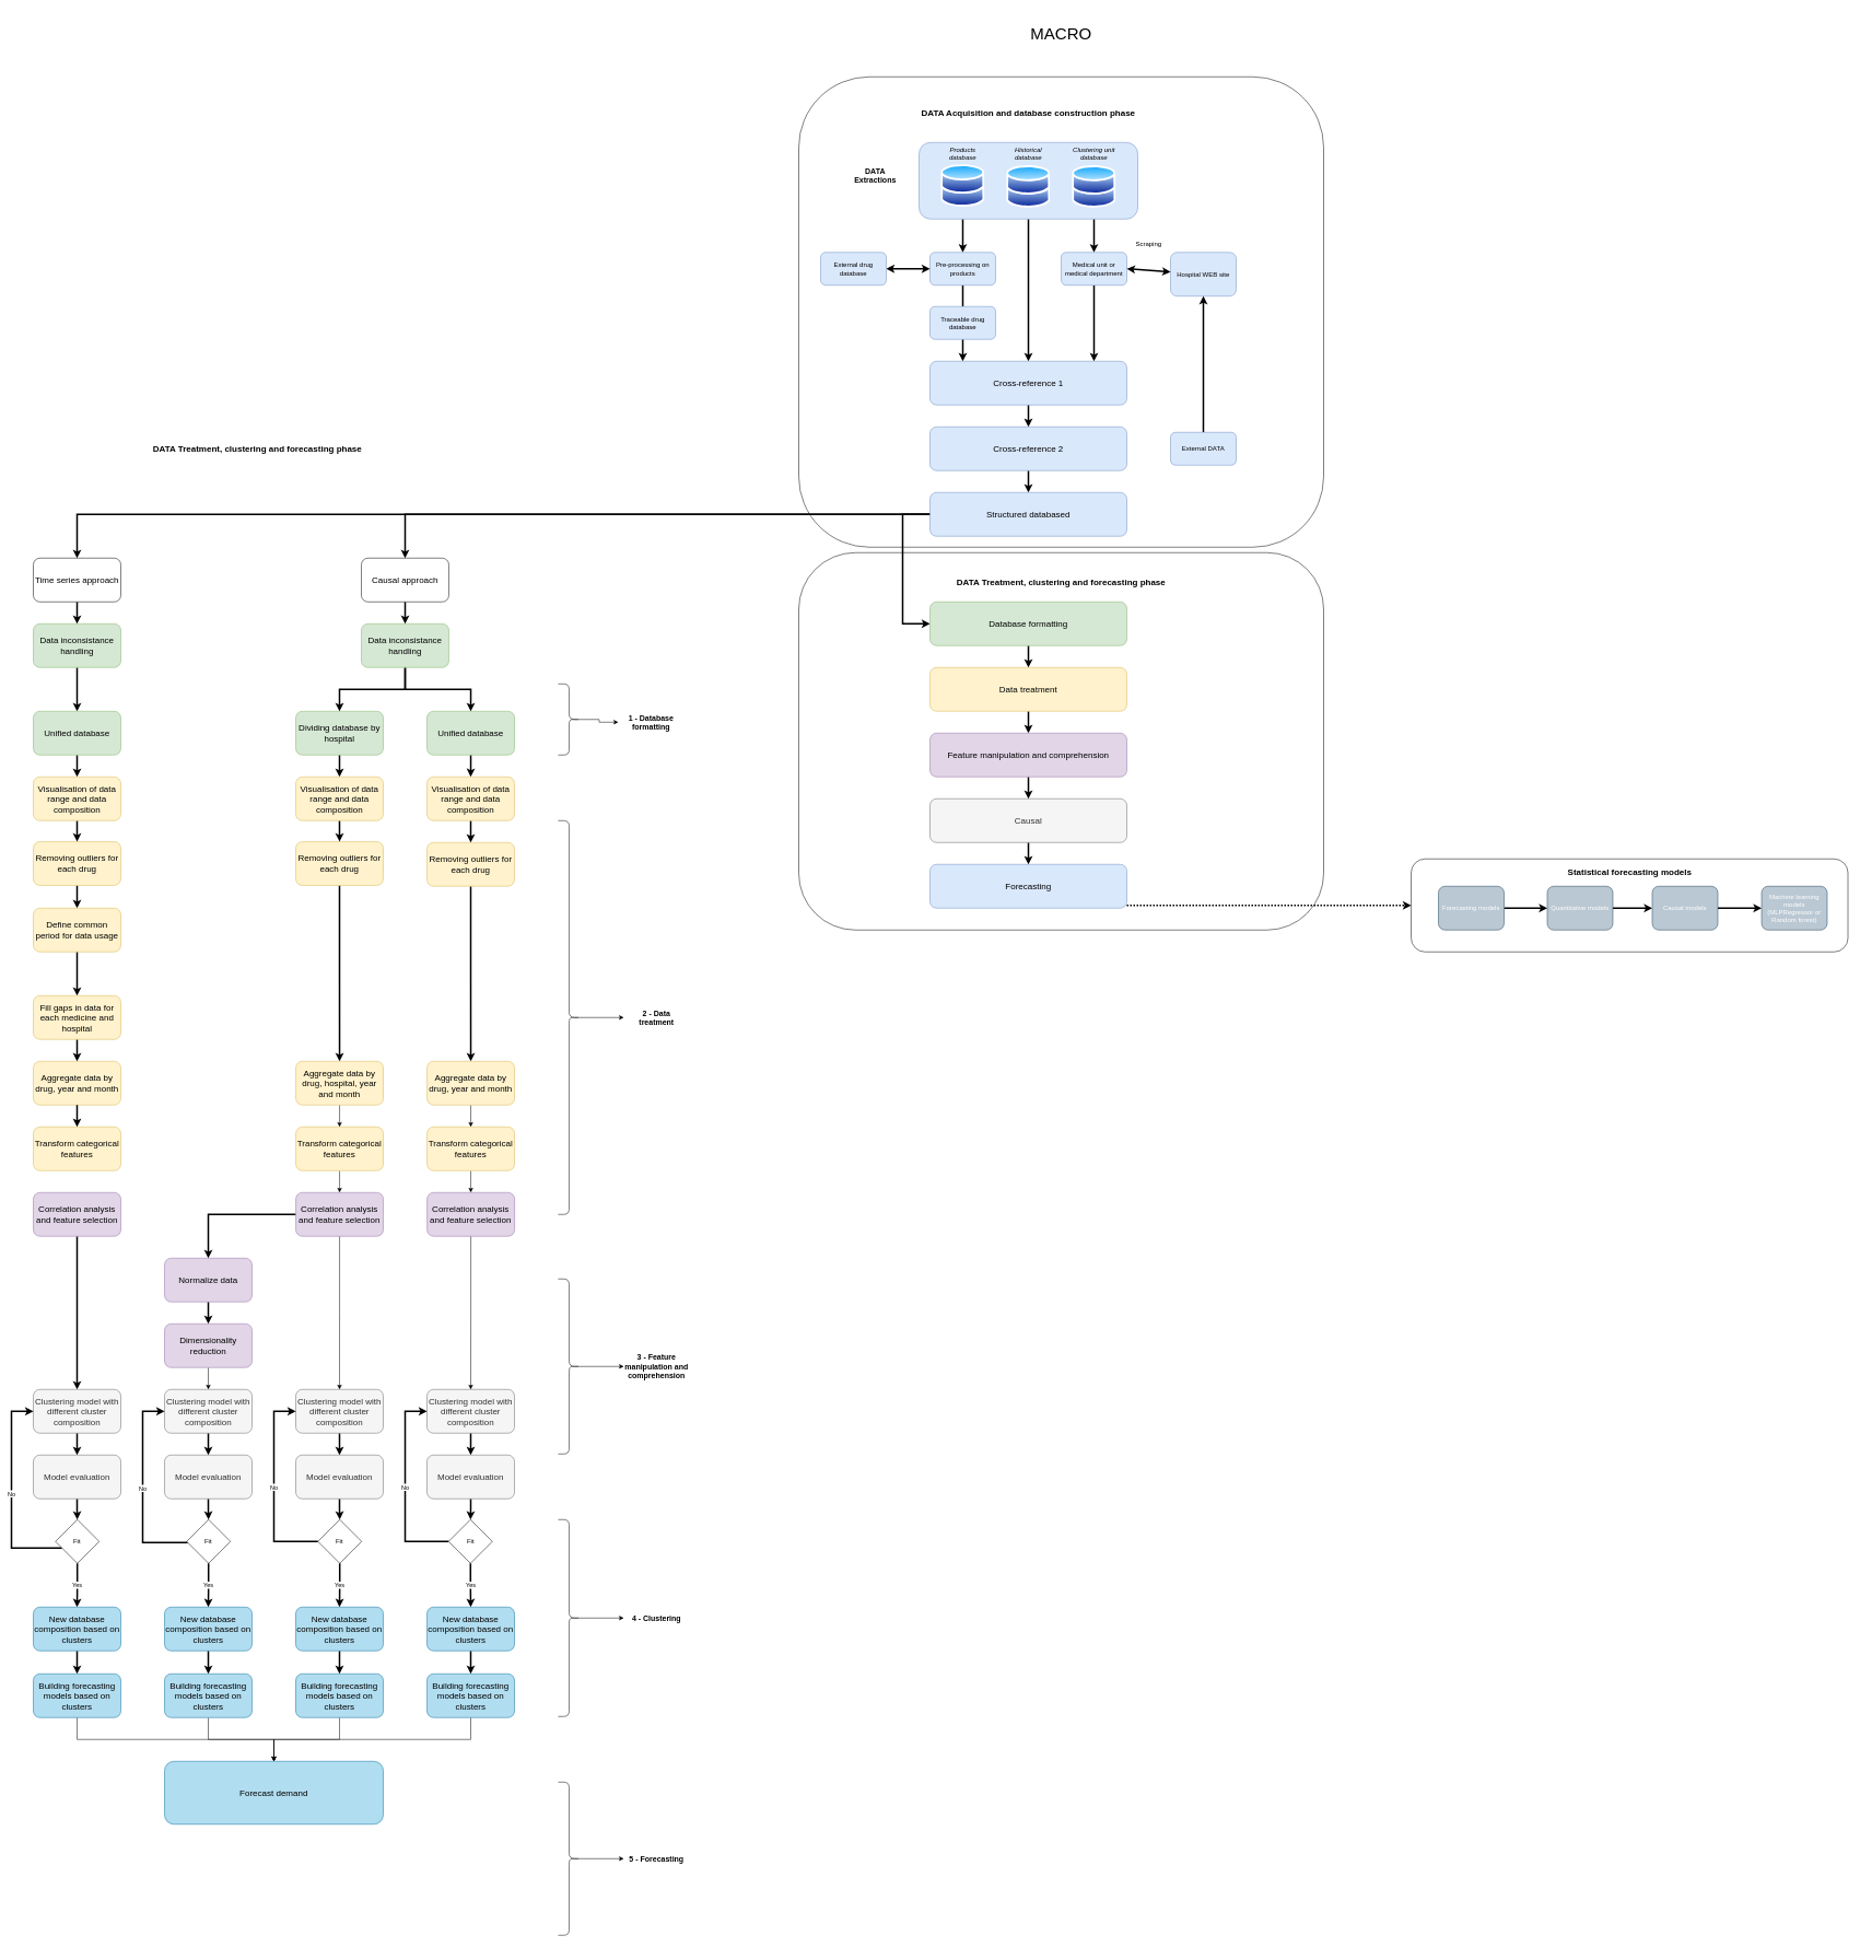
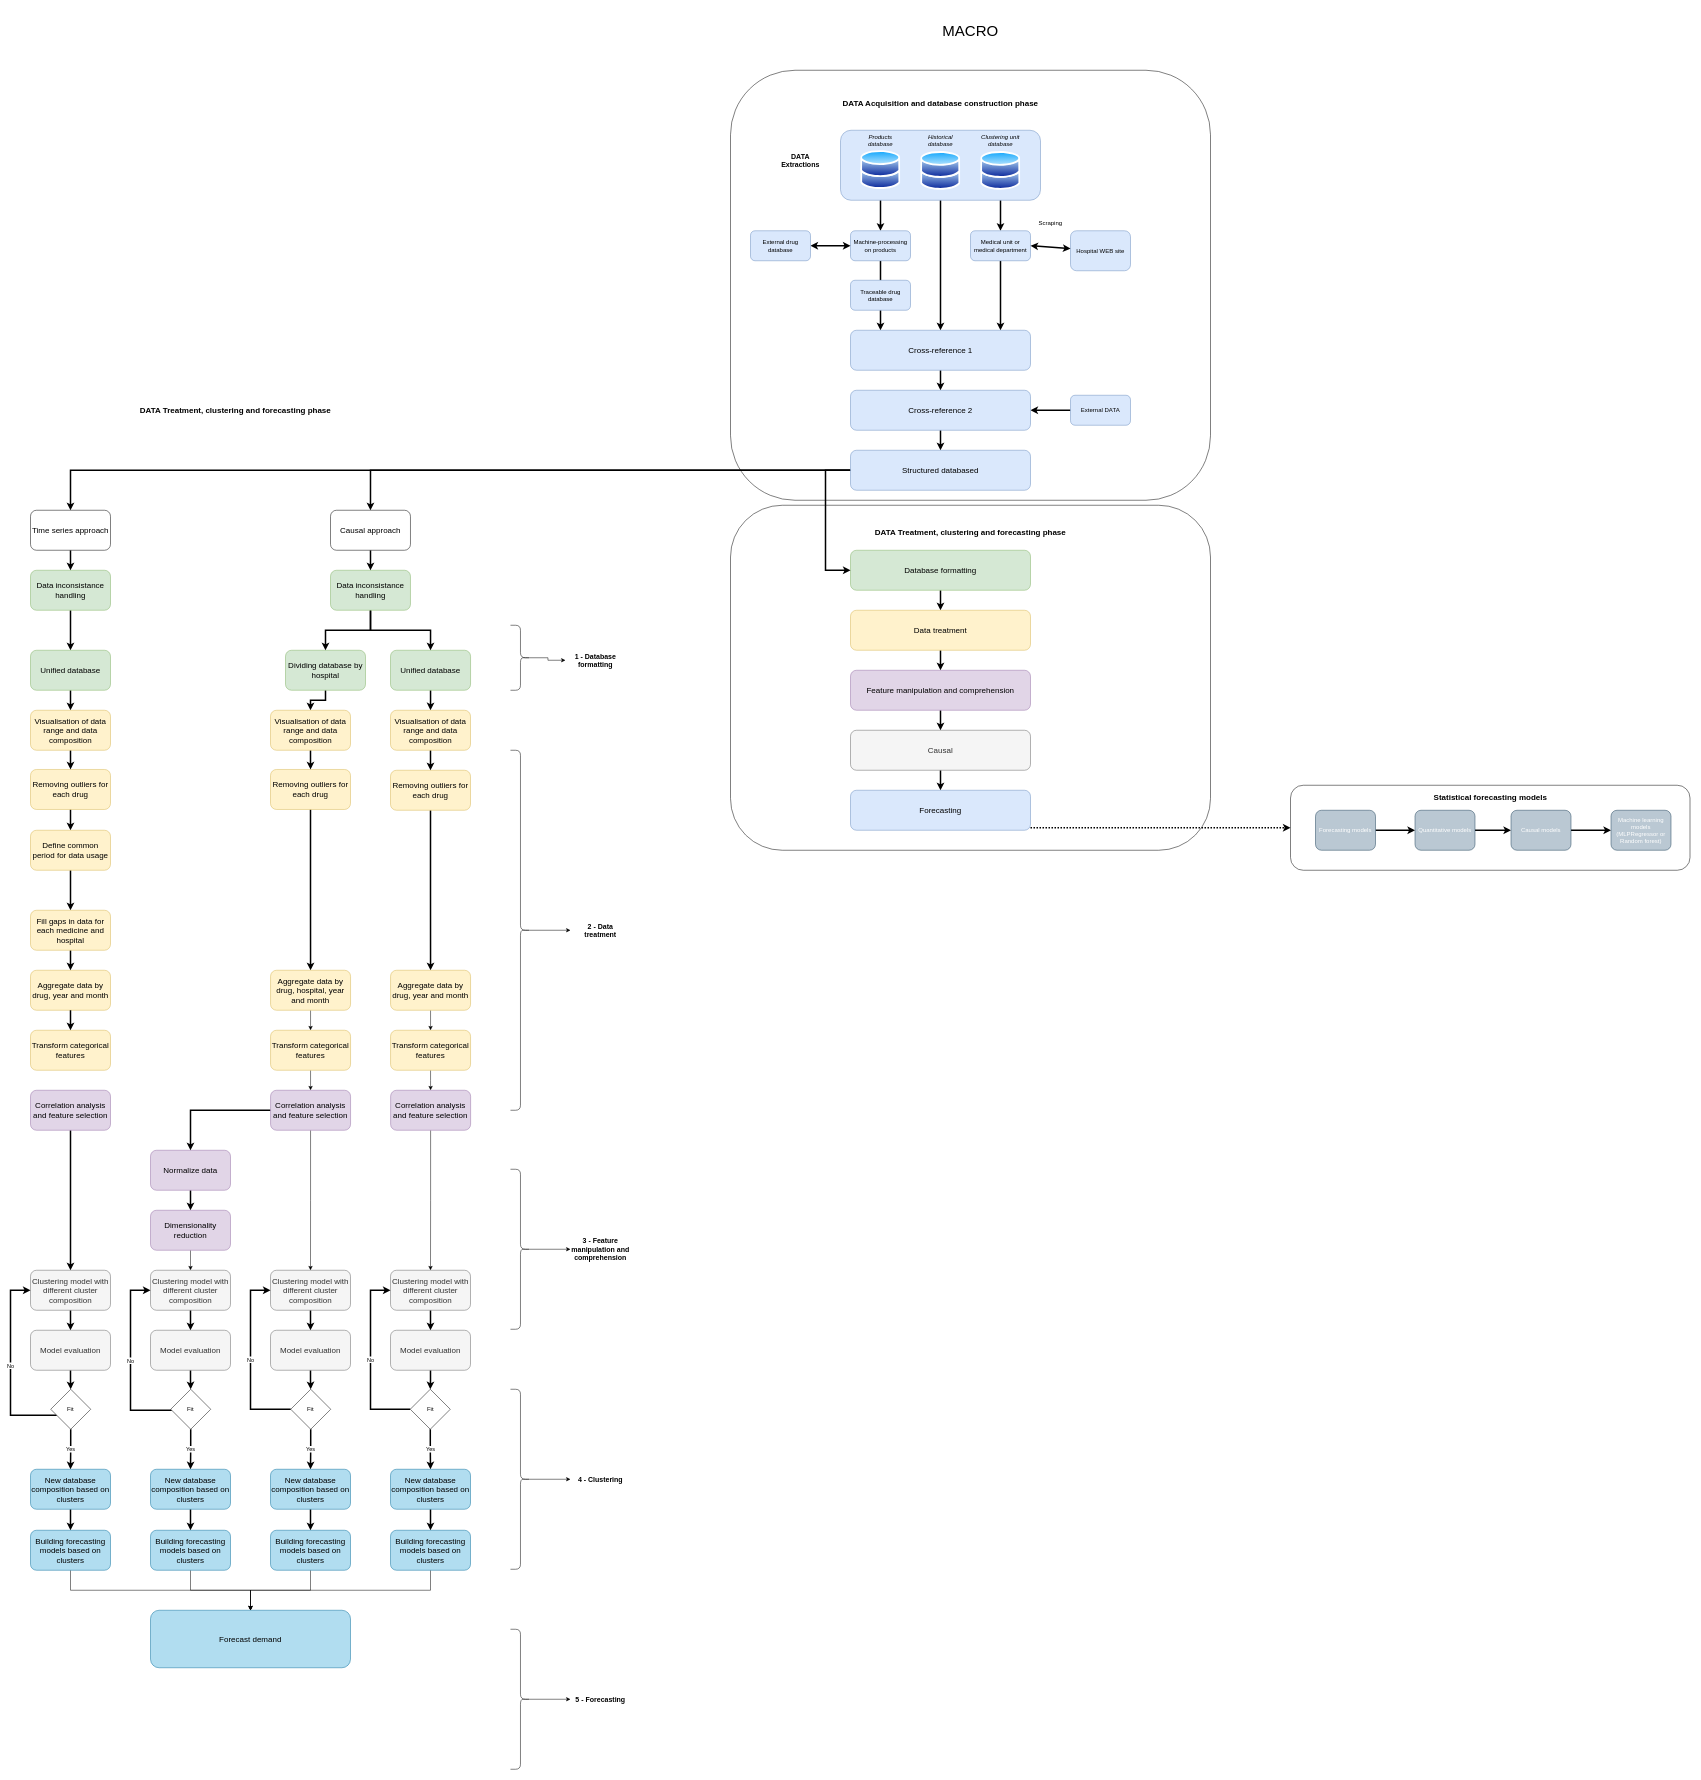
- <mxCell id="96" value="Pre-processing on products" style="rounded=1;whiteSpace=wrap;html=1;fillColor=#dae8fc;strokeColor=#6c8ebf;" parent="1" vertex="1"><mxGeometry x="1700" y="461" width="120" height="60" as="geometry" /></mxCell>
+ <mxCell id="96" value="Machine-processing on products" style="rounded=1;whiteSpace=wrap;html=1;fillColor=#dae8fc;strokeColor=#6c8ebf;" parent="1" vertex="1"><mxGeometry x="1700" y="461" width="120" height="60" as="geometry" /></mxCell>
- <mxCell id="108" style="edgeStyle=orthogonalEdgeStyle;rounded=0;orthogonalLoop=1;jettySize=auto;html=1;strokeWidth=3;" parent="1" source="109" target="101" edge="1"><mxGeometry relative="1" as="geometry" /></mxCell>
+ <mxCell id="108" style="edgeStyle=orthogonalEdgeStyle;rounded=0;orthogonalLoop=1;jettySize=auto;html=1;strokeWidth=3;" parent="1" source="109" target="111" edge="1"><mxGeometry relative="1" as="geometry" /></mxCell>
- <mxCell id="5" value="Dividing database by hospital" style="rounded=1;whiteSpace=wrap;html=1;fontSize=16;fillColor=#d5e8d4;strokeColor=#82b366;" parent="1" vertex="1"><mxGeometry x="540" y="1300" width="160" height="80" as="geometry" /></mxCell>
+ <mxCell id="5" value="Dividing database by hospital" style="rounded=1;whiteSpace=wrap;html=1;fontSize=16;fillColor=#d5e8d4;strokeColor=#82b366;" parent="1" vertex="1"><mxGeometry x="570" y="1300" width="160" height="80" as="geometry" /></mxCell>
